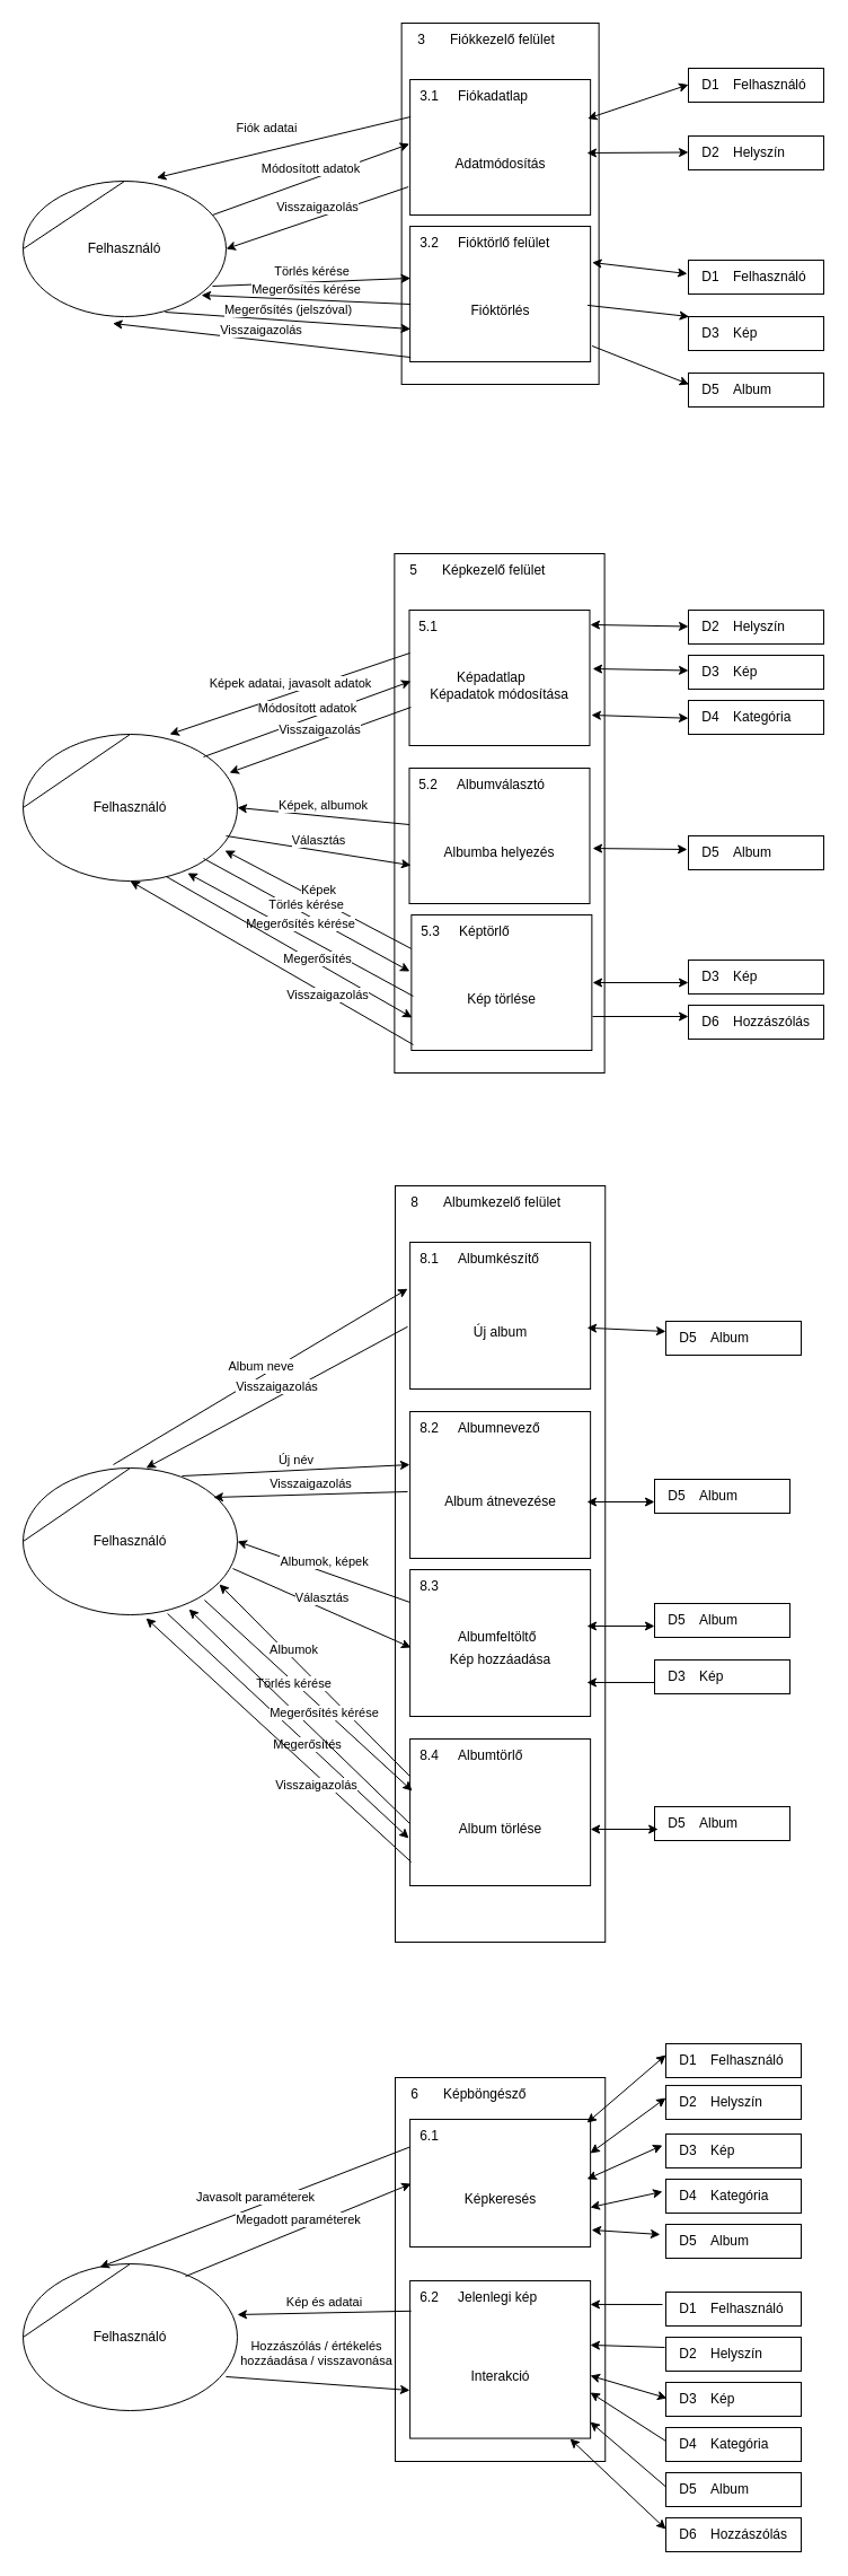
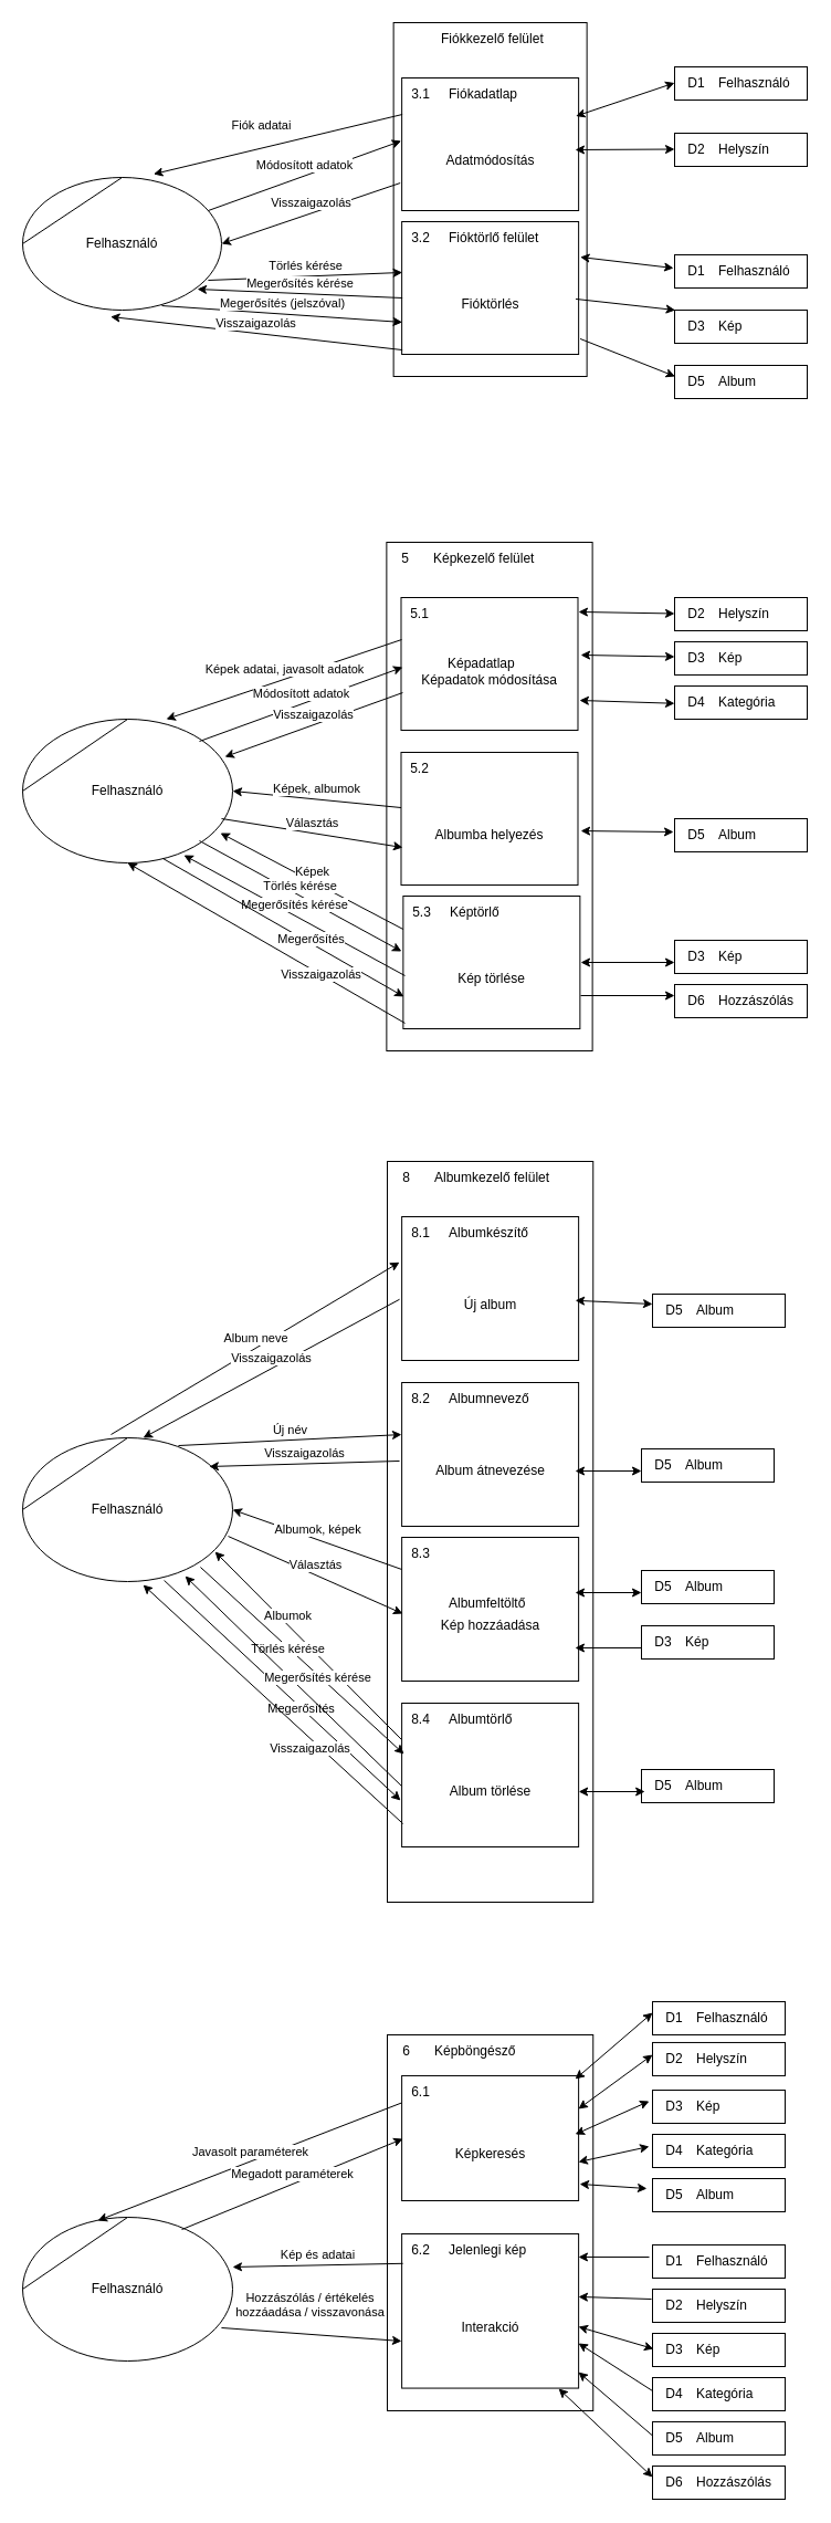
- <mxCell id="3" value="3" style="text;html=1;strokeColor=none;fillColor=none;align=center;verticalAlign=middle;whiteSpace=wrap;rounded=0;movable=0;resizable=0;rotatable=0;cloneable=0;deletable=0;connectable=0;allowArrows=0;pointerEvents=1;" parent="2" vertex="1"><mxGeometry width="35" height="30" as="geometry" /></mxCell>
- <mxCell id="43" value="Albumválasztó" style="text;strokeColor=none;fillColor=none;align=left;verticalAlign=middle;whiteSpace=wrap;rounded=0;autosize=1;connectable=0;allowArrows=0;movable=0;resizable=0;rotatable=0;deletable=0;cloneable=0;spacingLeft=6;fontStyle=0;html=1;" parent="41" vertex="1"><mxGeometry x="35" width="110" height="30" as="geometry" /></mxCell>
